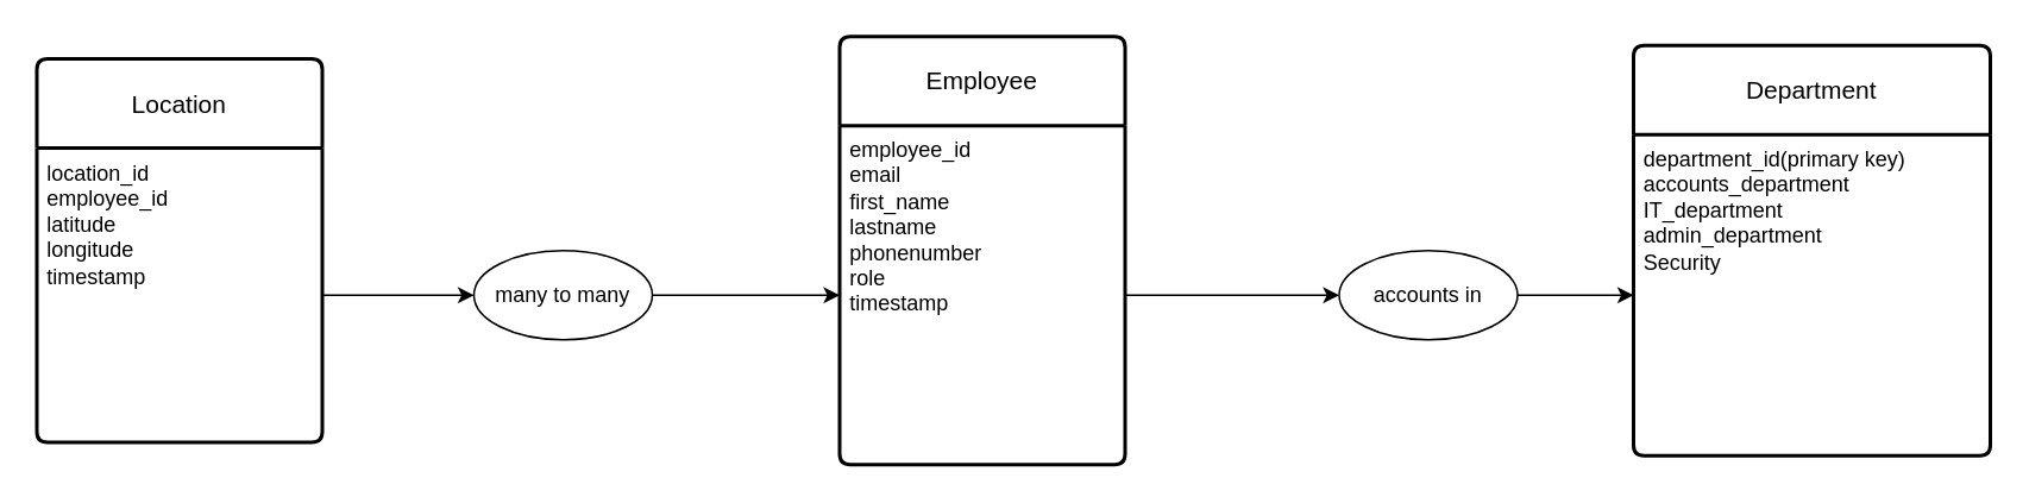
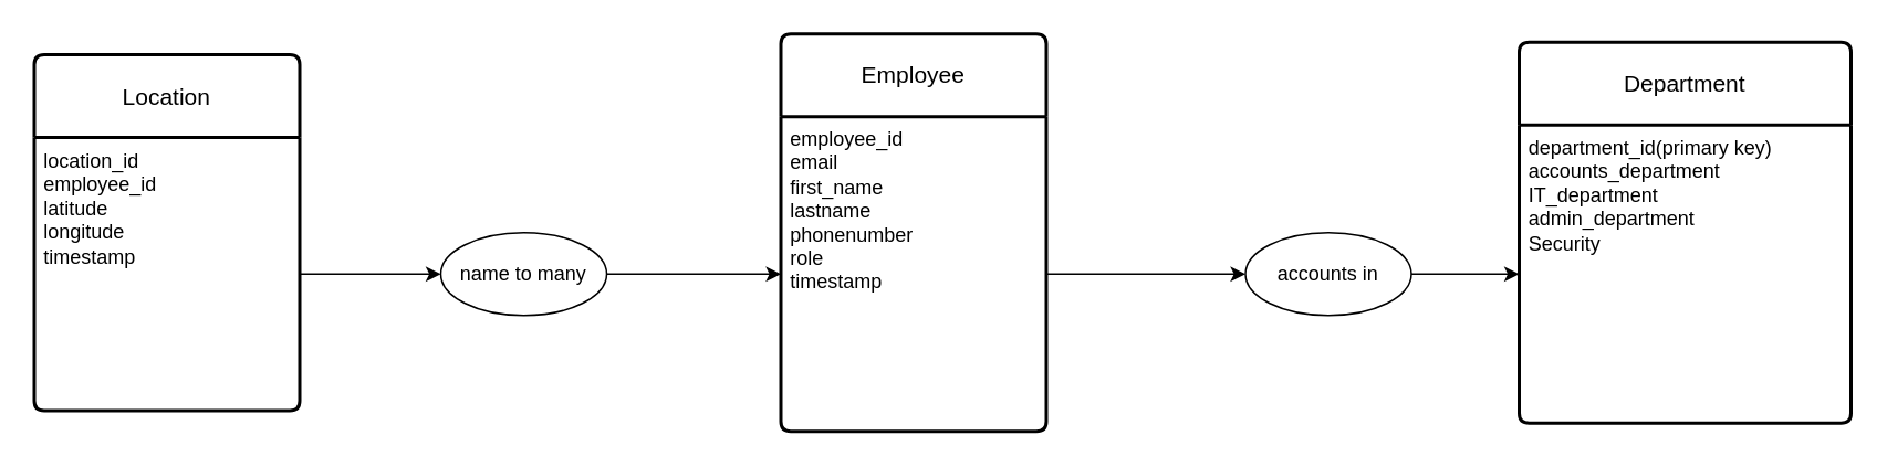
- <mxCell id="12" value="many to many" style="shape=ellipse;html=1;dashed=0;whiteSpace=wrap;perimeter=ellipsePerimeter;" vertex="1" parent="1"><mxGeometry x="265" y="140" width="100" height="50" as="geometry" /></mxCell>
+ <mxCell id="12" value="name to many" style="shape=ellipse;html=1;dashed=0;whiteSpace=wrap;perimeter=ellipsePerimeter;" vertex="1" parent="1"><mxGeometry x="265" y="140" width="100" height="50" as="geometry" /></mxCell>
